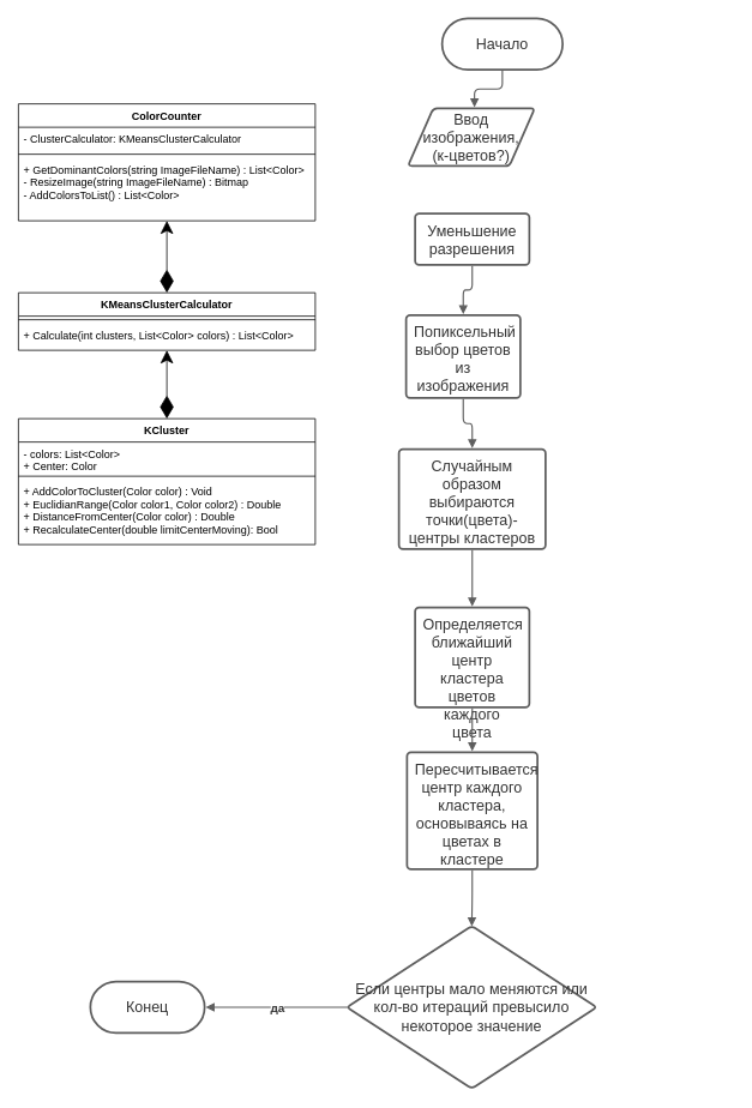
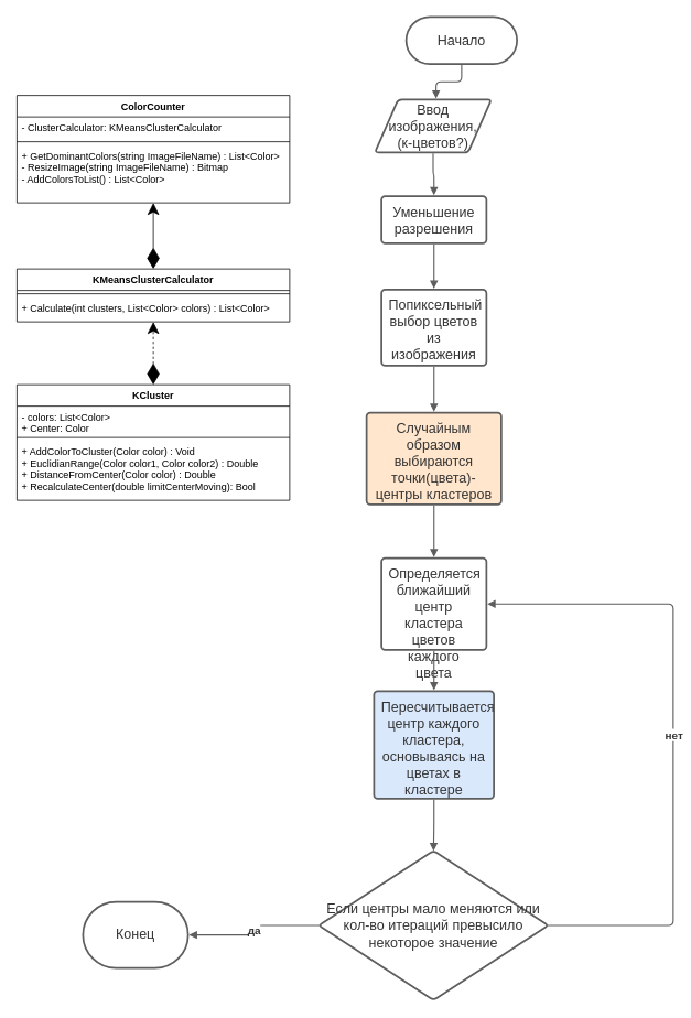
+ <mxCell id="20" value="" style="html=1;jettySize=18;whiteSpace=wrap;fontSize=13;strokeColor=#5E5E5E;strokeWidth=1.5;rounded=1;arcSize=12;edgeStyle=orthogonalEdgeStyle;startArrow=none;endArrow=block;endFill=1;exitX=0.5;exitY=1.018;exitPerimeter=0;entryX=0.5;entryY=-0.02;entryPerimeter=0;" edge="1" parent="1" source="17" target="19"><mxGeometry width="100" height="100" relative="1" as="geometry"><Array as="points" /></mxGeometry></mxCell>
- <mxCell id="21" value="Попиксельный выбор цветов из изображения" style="html=1;overflow=block;blockSpacing=1;whiteSpace=wrap;fontSize=16.7;fontColor=#333333;spacing=9;strokeColor=#5e5e5e;strokeOpacity=100;rounded=1;absoluteArcSize=1;arcSize=9;strokeWidth=2.3;" vertex="1" parent="1"><mxGeometry x="451" y="350" width="127" height="92" as="geometry" /></mxCell>
+ <mxCell id="21" value="Попиксельный выбор цветов из изображения" style="html=1;overflow=block;blockSpacing=1;whiteSpace=wrap;fontSize=16.7;fontColor=#333333;spacing=9;strokeColor=#5e5e5e;strokeOpacity=100;rounded=1;absoluteArcSize=1;arcSize=9;strokeWidth=2.3;" vertex="1" parent="1"><mxGeometry x="461" y="350" width="127" height="92" as="geometry" /></mxCell>
- <mxCell id="14" style="edgeStyle=orthogonalEdgeStyle;rounded=0;orthogonalLoop=1;jettySize=auto;html=1;startArrow=diamondThin;startFill=1;startSize=23;endSize=12;exitX=0.5;exitY=0;exitDx=0;exitDy=0;" edge="1" parent="1" source="6" target="11"><mxGeometry relative="1" as="geometry"><mxPoint x="184.5" y="589" as="sourcePoint" /><mxPoint x="184.5" y="449" as="targetPoint" /></mxGeometry></mxCell>
+ <mxCell id="14" style="edgeStyle=orthogonalEdgeStyle;rounded=0;orthogonalLoop=1;jettySize=auto;html=1;startArrow=diamondThin;startFill=1;startSize=23;endSize=12;exitX=0.5;exitY=0;exitDx=0;exitDy=0;dashed=1;" edge="1" parent="1" source="6" target="11"><mxGeometry relative="1" as="geometry"><mxPoint x="184.5" y="589" as="sourcePoint" /><mxPoint x="184.5" y="449" as="targetPoint" /></mxGeometry></mxCell>
- <mxCell id="23" value="Случайным образом выбираются точки(цвета)-центры кластеров" style="html=1;overflow=block;blockSpacing=1;whiteSpace=wrap;fontSize=16.7;fontColor=#333333;spacing=9;strokeColor=#5e5e5e;strokeOpacity=100;rounded=1;absoluteArcSize=1;arcSize=9;strokeWidth=2.3;" vertex="1" parent="1"><mxGeometry x="443" y="499" width="163" height="111" as="geometry" /></mxCell>
+ <mxCell id="23" value="Случайным образом выбираются точки(цвета)-центры кластеров" style="html=1;overflow=block;blockSpacing=1;whiteSpace=wrap;fontSize=16.7;fontColor=#333333;spacing=9;strokeColor=#5e5e5e;strokeOpacity=100;rounded=1;absoluteArcSize=1;arcSize=9;strokeWidth=2.3;fillColor=#ffe6cc;" vertex="1" parent="1"><mxGeometry x="443" y="499" width="163" height="111" as="geometry" /></mxCell>
+ <mxCell id="33" value="" style="html=1;jettySize=18;whiteSpace=wrap;fontSize=13.3;fontColor=#333333;fontStyle=1;strokeColor=#5E5E5E;strokeWidth=1.5;rounded=1;arcSize=12;edgeStyle=orthogonalEdgeStyle;startArrow=none;endArrow=block;endFill=1;exitX=0.996;exitY=0.5;exitPerimeter=0;entryX=1.009;entryY=0.5;entryPerimeter=0;" edge="1" parent="1" source="29" target="25"><mxGeometry width="100" height="100" relative="1" as="geometry"><Array as="points"><mxPoint x="814" y="1119" /><mxPoint x="814" y="731" /></Array></mxGeometry></mxCell>
+ <mxCell id="34" value="нет" style="text;html=1;resizable=0;labelBackgroundColor=default;align=center;verticalAlign=middle;fontStyle=1;fontColor=#333333;fontSize=13.3;" vertex="1" parent="33"><mxGeometry relative="1" as="geometry" /></mxCell>
- <mxCell id="27" value="Пересчитывается центр каждого кластера, основываясь на цветах в кластере" style="html=1;overflow=block;blockSpacing=1;whiteSpace=wrap;fontSize=16.7;fontColor=#333333;spacing=9;strokeColor=#5e5e5e;strokeOpacity=100;rounded=1;absoluteArcSize=1;arcSize=9;strokeWidth=2.3;" vertex="1" parent="1"><mxGeometry x="452" y="836" width="145" height="130" as="geometry" /></mxCell>
+ <mxCell id="27" value="Пересчитывается центр каждого кластера, основываясь на цветах в кластере" style="html=1;overflow=block;blockSpacing=1;whiteSpace=wrap;fontSize=16.7;fontColor=#333333;spacing=9;strokeColor=#5e5e5e;strokeOpacity=100;rounded=1;absoluteArcSize=1;arcSize=9;strokeWidth=2.3;fillColor=#dae8fc;" vertex="1" parent="1"><mxGeometry x="452" y="836" width="145" height="130" as="geometry" /></mxCell>
- <mxCell id="16" value="Конец" style="html=1;overflow=block;blockSpacing=1;whiteSpace=wrap;rounded=1;arcSize=50;fontSize=16.7;fontColor=#333333;spacing=3.8;strokeColor=#5e5e5e;strokeOpacity=100;strokeWidth=2.3;" vertex="1" parent="1"><mxGeometry x="100" y="1091" width="127" height="57" as="geometry" /></mxCell>
+ <mxCell id="16" value="Конец" style="html=1;overflow=block;blockSpacing=1;whiteSpace=wrap;rounded=1;arcSize=50;fontSize=16.7;fontColor=#333333;spacing=3.8;strokeColor=#5e5e5e;strokeOpacity=100;strokeWidth=2.3;" vertex="1" parent="1"><mxGeometry x="100" y="1091" width="127" height="80" as="geometry" /></mxCell>
